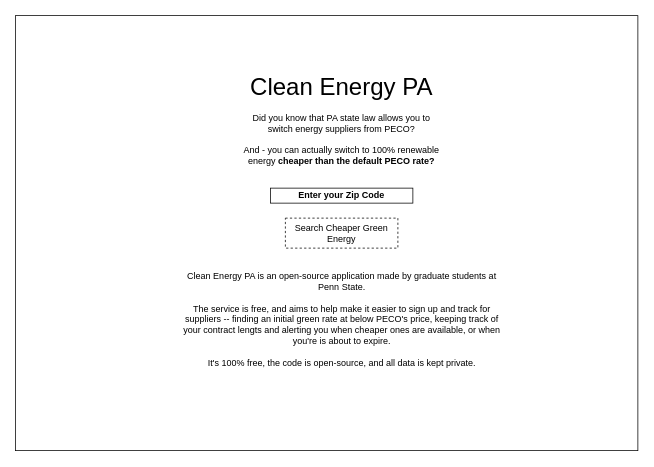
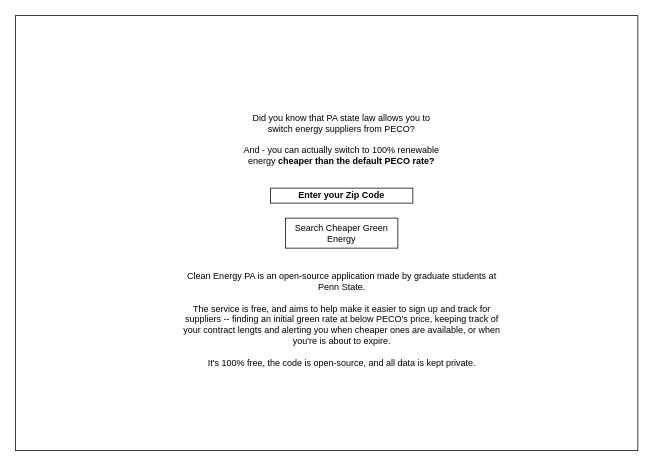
- <mxCell id="5" value="&lt;font style=&quot;font-size: 32px;&quot;&gt;Clean Energy PA&lt;/font&gt;" style="text;strokeColor=none;align=center;fillColor=none;html=1;verticalAlign=middle;whiteSpace=wrap;rounded=0;" vertex="1" parent="1"><mxGeometry x="135" y="100" width="640" height="30" as="geometry" /></mxCell>
- <mxCell id="4" value="Search Cheaper Green Energy" style="rounded=0;whiteSpace=wrap;html=1;dashed=1;" vertex="1" parent="1"><mxGeometry x="380" y="290" width="150" height="40" as="geometry" /></mxCell>
+ <mxCell id="4" value="Search Cheaper Green Energy" style="rounded=0;whiteSpace=wrap;html=1;" vertex="1" parent="1"><mxGeometry x="380" y="290" width="150" height="40" as="geometry" /></mxCell>
